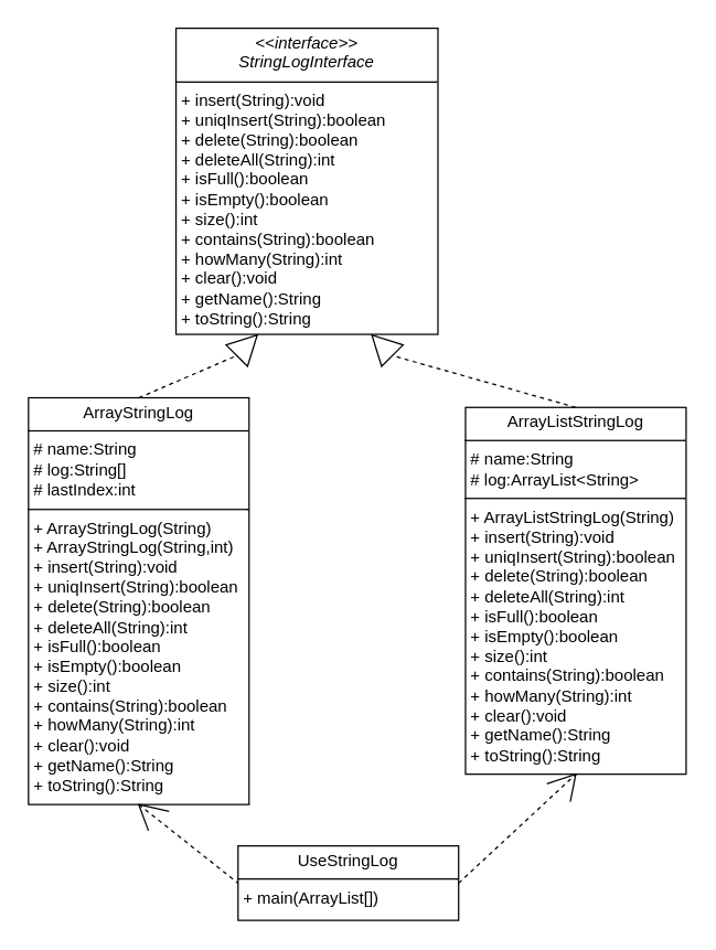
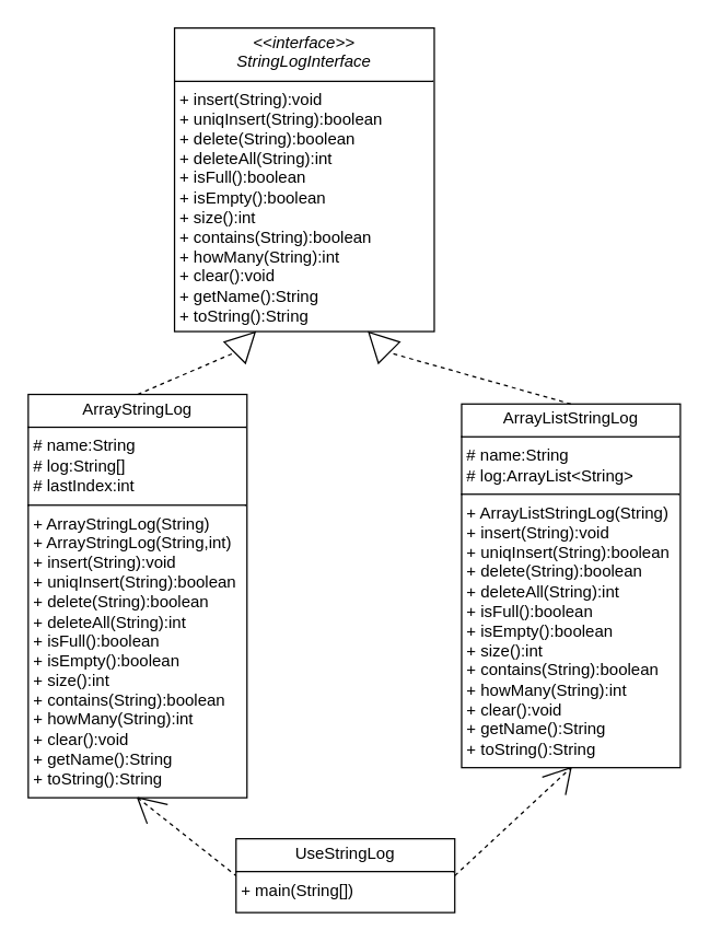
- <mxCell id="9" value="&lt;p style=&quot;margin:0px;margin-top:4px;text-align:center;&quot;&gt;UseStringLog&lt;/p&gt;&lt;hr size=&quot;1&quot; style=&quot;border-style:solid;&quot;&gt;&lt;p style=&quot;margin:0px;margin-left:4px;&quot;&gt;+ main(ArrayList[])&lt;/p&gt;" style="verticalAlign=top;align=left;overflow=fill;html=1;whiteSpace=wrap;" vertex="1" parent="1"><mxGeometry x="172" y="613" width="160" height="54" as="geometry" /></mxCell>
+ <mxCell id="9" value="&lt;p style=&quot;margin:0px;margin-top:4px;text-align:center;&quot;&gt;UseStringLog&lt;/p&gt;&lt;hr size=&quot;1&quot; style=&quot;border-style:solid;&quot;&gt;&lt;p style=&quot;margin:0px;margin-left:4px;&quot;&gt;+ main(String[])&lt;/p&gt;" style="verticalAlign=top;align=left;overflow=fill;html=1;whiteSpace=wrap;" vertex="1" parent="1"><mxGeometry x="172" y="613" width="160" height="54" as="geometry" /></mxCell>
